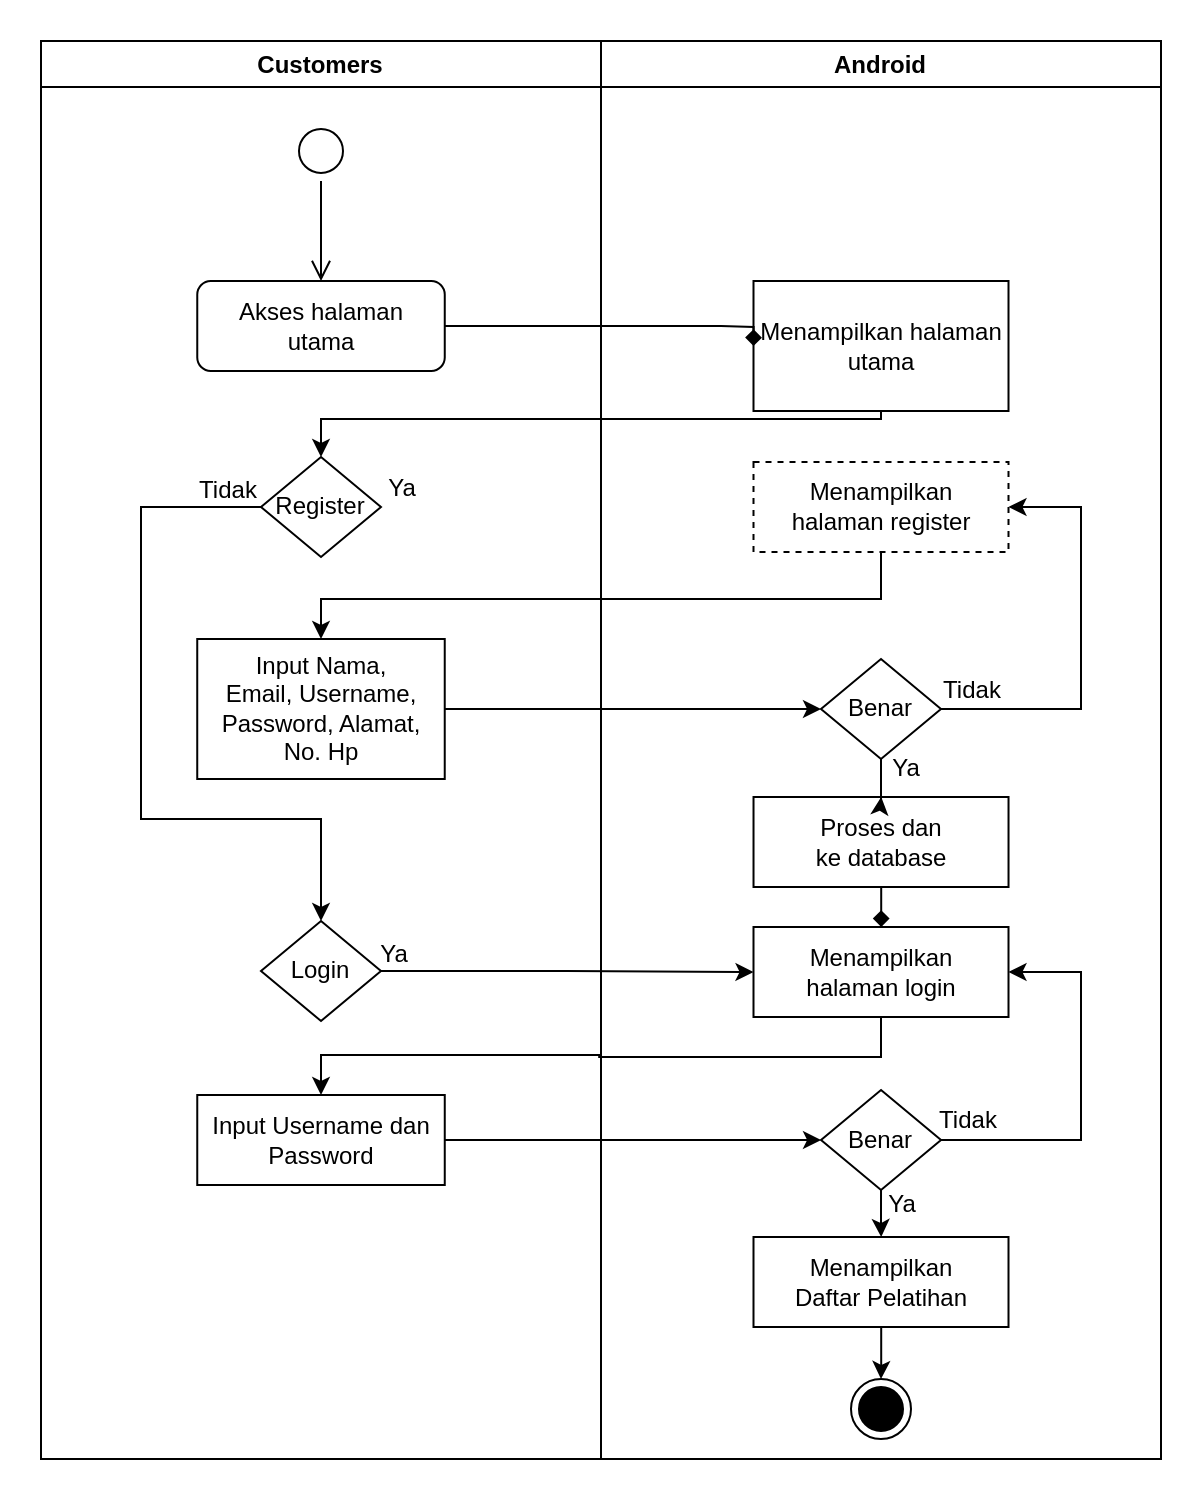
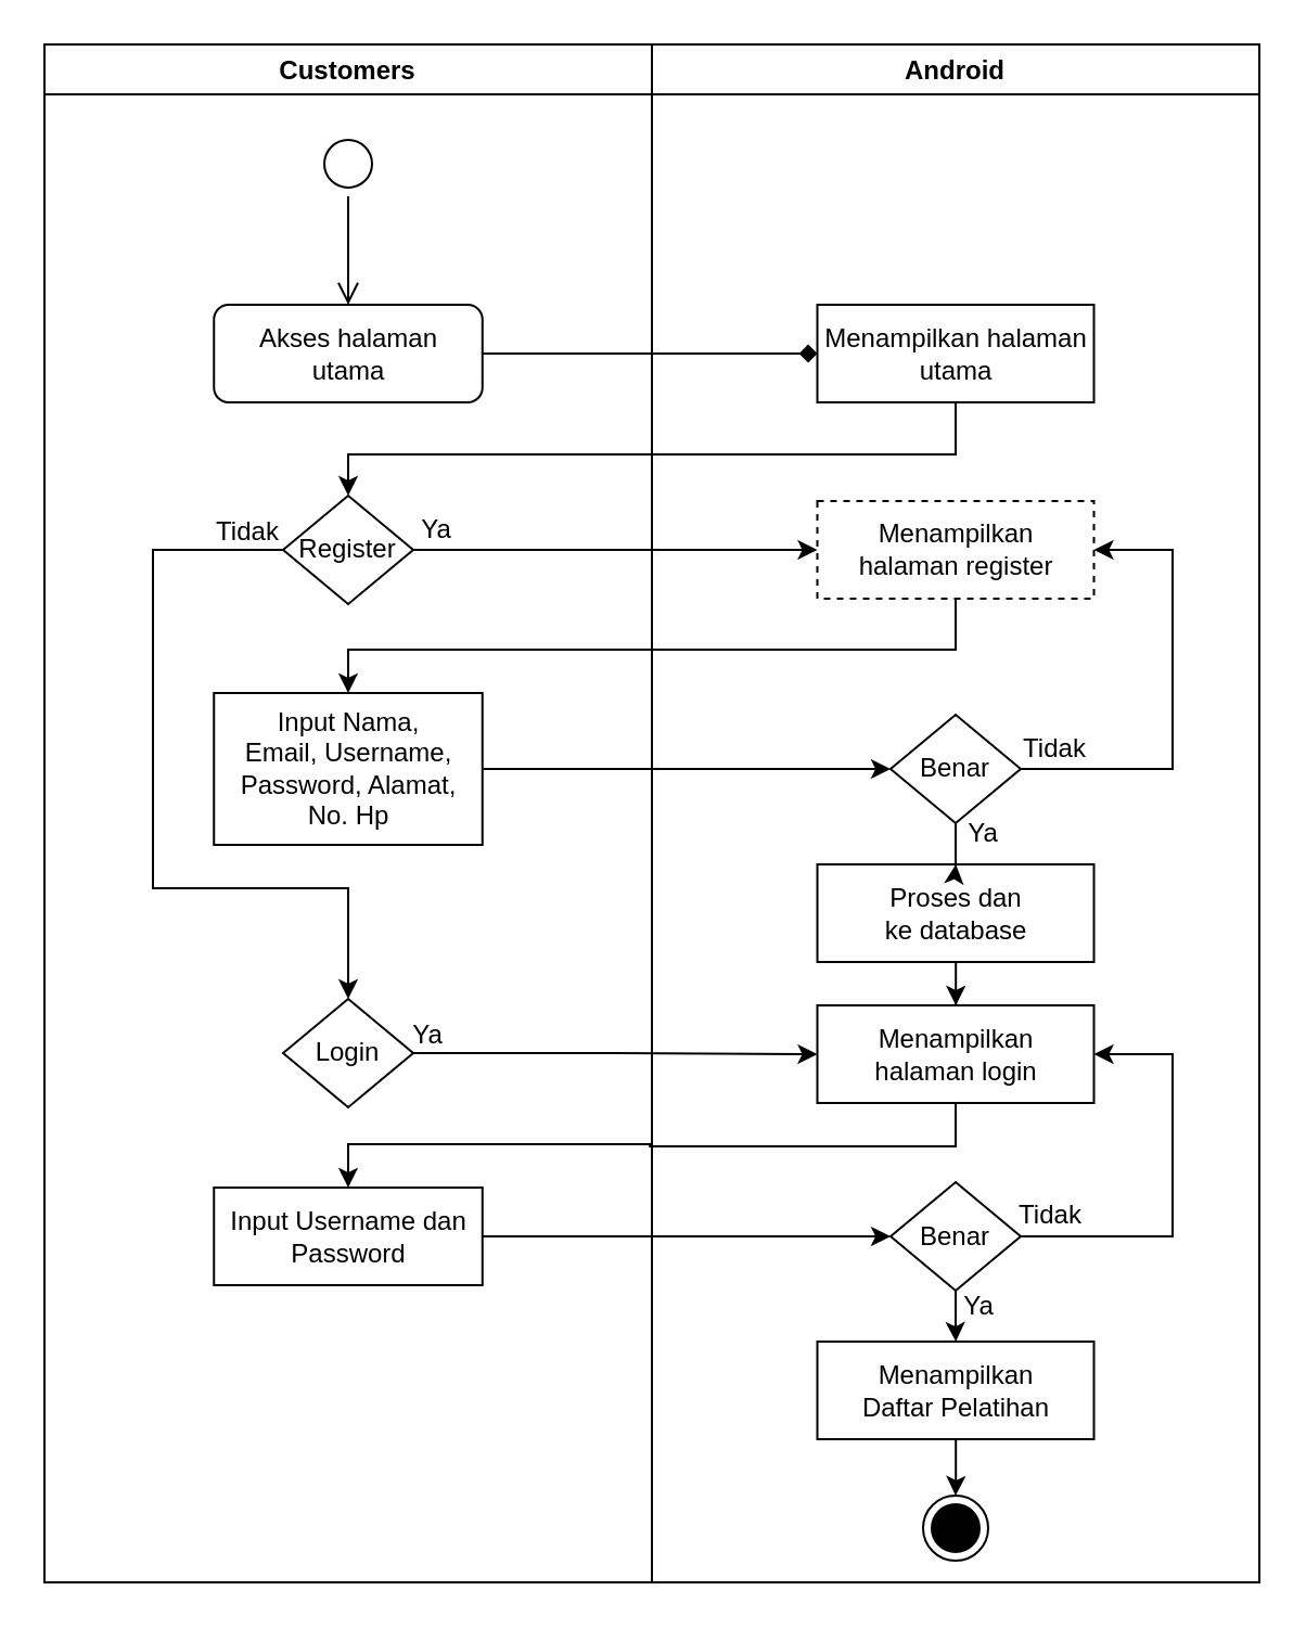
- <mxCell id="5" value="Menampilkan halaman&lt;br&gt;utama" style="html=1;strokeColor=#000000;fillColor=default;" vertex="1" parent="4"><mxGeometry x="76.25" y="120" width="127.5" height="65" as="geometry" /></mxCell>
+ <mxCell id="5" value="Menampilkan halaman&lt;br&gt;utama" style="html=1;strokeColor=#000000;fillColor=default;" vertex="1" parent="4"><mxGeometry x="76.25" y="120" width="127.5" height="45" as="geometry" /></mxCell>
+ <mxCell id="37" style="edgeStyle=orthogonalEdgeStyle;rounded=0;orthogonalLoop=1;jettySize=auto;html=1;exitX=1;exitY=0.5;exitDx=0;exitDy=0;entryX=0;entryY=0.5;entryDx=0;entryDy=0;" edge="1" parent="1" source="28" target="7"><mxGeometry relative="1" as="geometry" /></mxCell>
- <mxCell id="8" style="edgeStyle=orthogonalEdgeStyle;rounded=0;orthogonalLoop=1;jettySize=auto;html=1;endArrow=diamond;" edge="1" parent="4" source="9" target="10"><mxGeometry relative="1" as="geometry" /></mxCell>
+ <mxCell id="8" style="edgeStyle=orthogonalEdgeStyle;rounded=0;orthogonalLoop=1;jettySize=auto;html=1;" edge="1" parent="4" source="9" target="10"><mxGeometry relative="1" as="geometry" /></mxCell>
